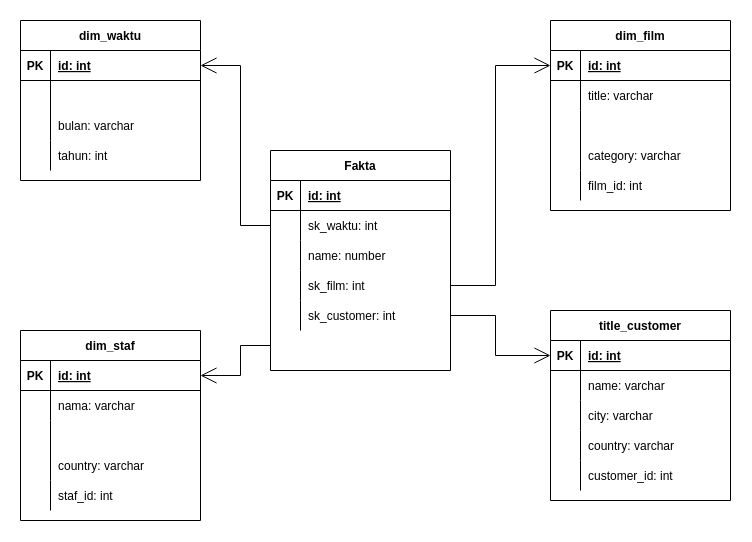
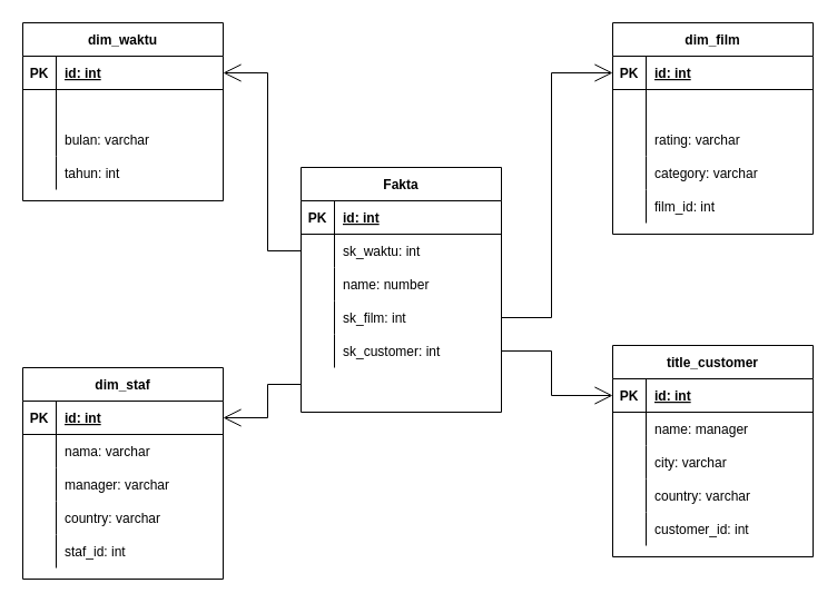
- <mxCell id="39" value="title: varchar" style="shape=partialRectangle;connectable=0;fillColor=none;top=0;left=0;bottom=0;right=0;align=left;spacingLeft=6;overflow=hidden;" parent="37" vertex="1"><mxGeometry x="30" width="150" height="30" as="geometry"><mxRectangle width="150" height="30" as="alternateBounds" /></mxGeometry></mxCell>
+ <mxCell id="42" value="rating: varchar" style="shape=partialRectangle;connectable=0;fillColor=none;top=0;left=0;bottom=0;right=0;align=left;spacingLeft=6;overflow=hidden;" parent="40" vertex="1"><mxGeometry x="30" width="150" height="30" as="geometry"><mxRectangle width="150" height="30" as="alternateBounds" /></mxGeometry></mxCell>
- <mxCell id="55" value="name: varchar" style="shape=partialRectangle;connectable=0;fillColor=none;top=0;left=0;bottom=0;right=0;align=left;spacingLeft=6;overflow=hidden;" parent="53" vertex="1"><mxGeometry x="30" width="150" height="30" as="geometry"><mxRectangle width="150" height="30" as="alternateBounds" /></mxGeometry></mxCell>
+ <mxCell id="55" value="name: manager" style="shape=partialRectangle;connectable=0;fillColor=none;top=0;left=0;bottom=0;right=0;align=left;spacingLeft=6;overflow=hidden;" parent="53" vertex="1"><mxGeometry x="30" width="150" height="30" as="geometry"><mxRectangle width="150" height="30" as="alternateBounds" /></mxGeometry></mxCell>
+ <mxCell id="76" value="manager: varchar" style="shape=partialRectangle;connectable=0;fillColor=none;top=0;left=0;bottom=0;right=0;align=left;spacingLeft=6;overflow=hidden;" parent="74" vertex="1"><mxGeometry x="30" width="150" height="30" as="geometry"><mxRectangle width="150" height="30" as="alternateBounds" /></mxGeometry></mxCell>
